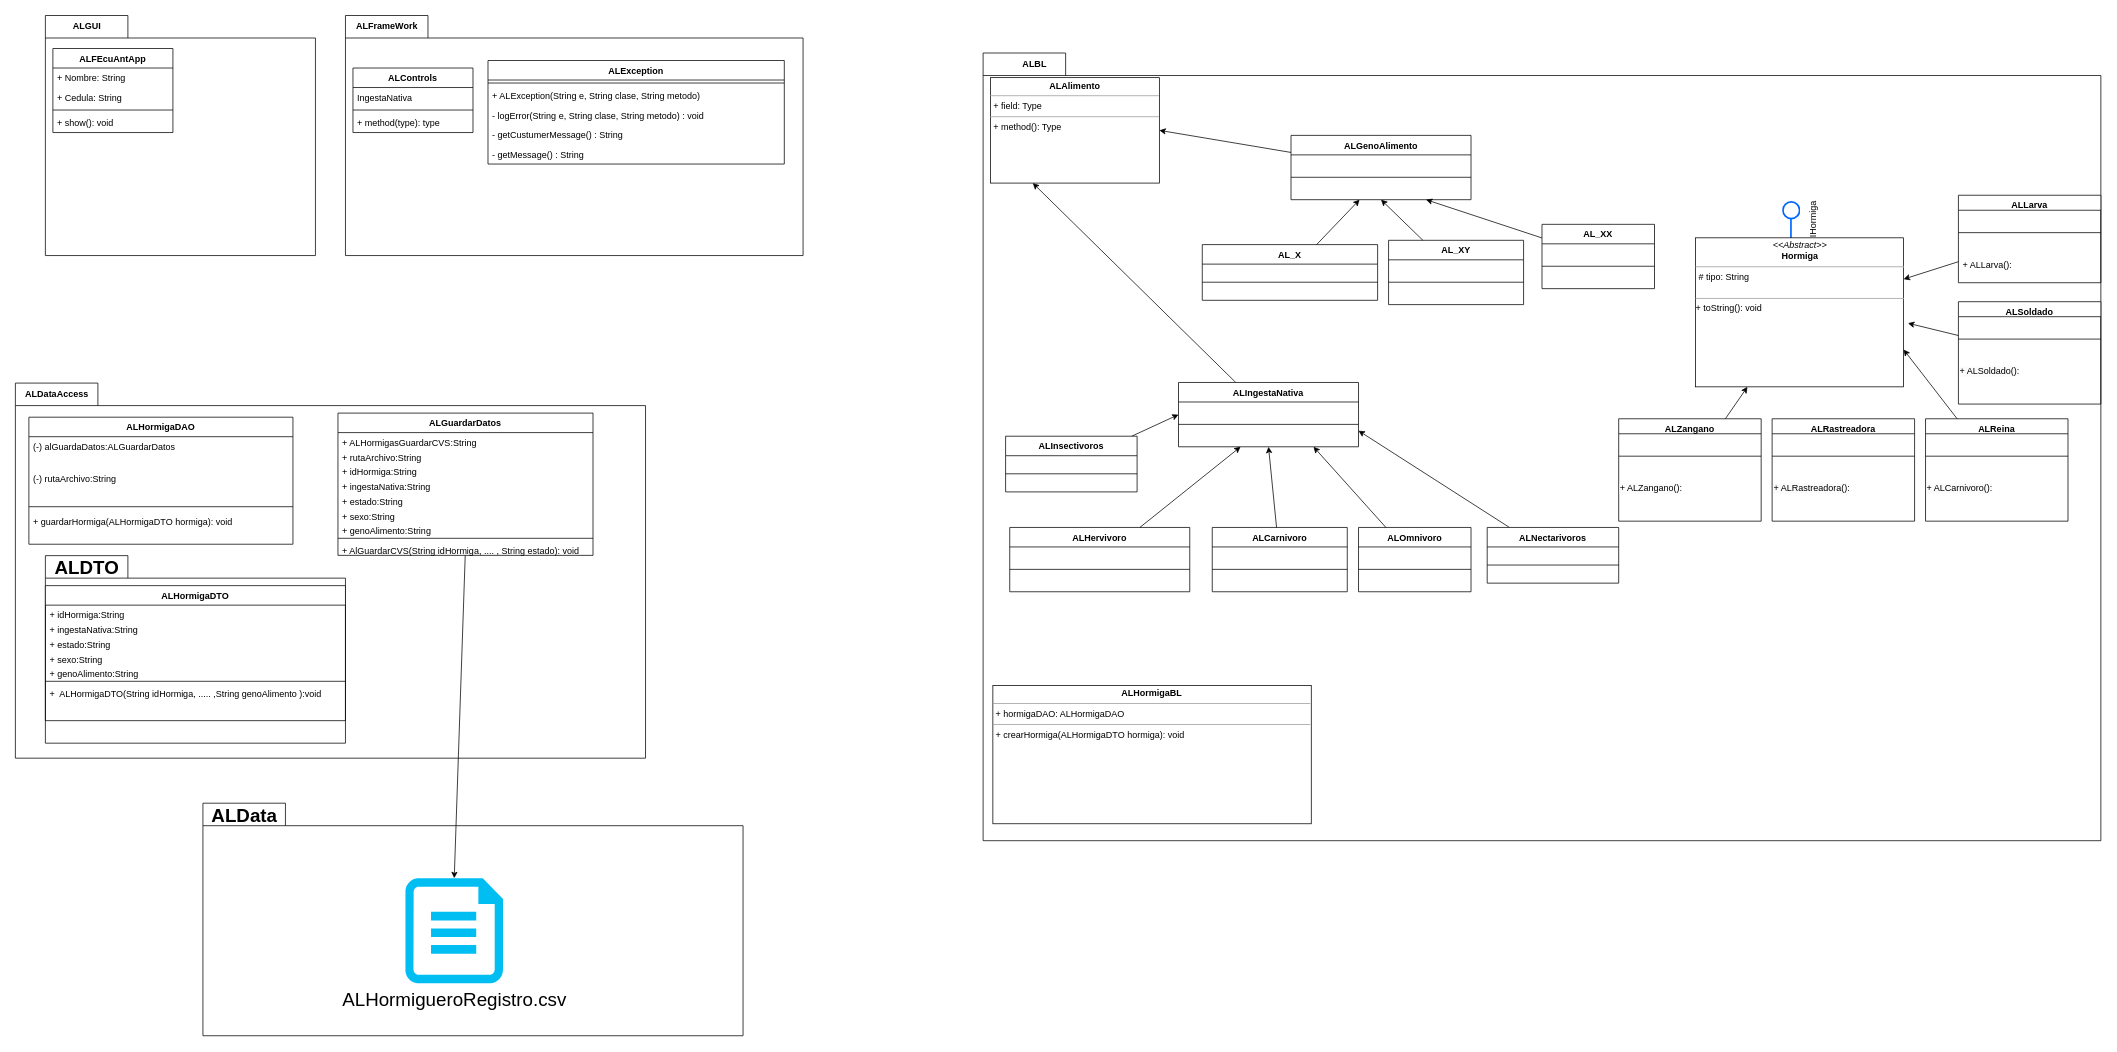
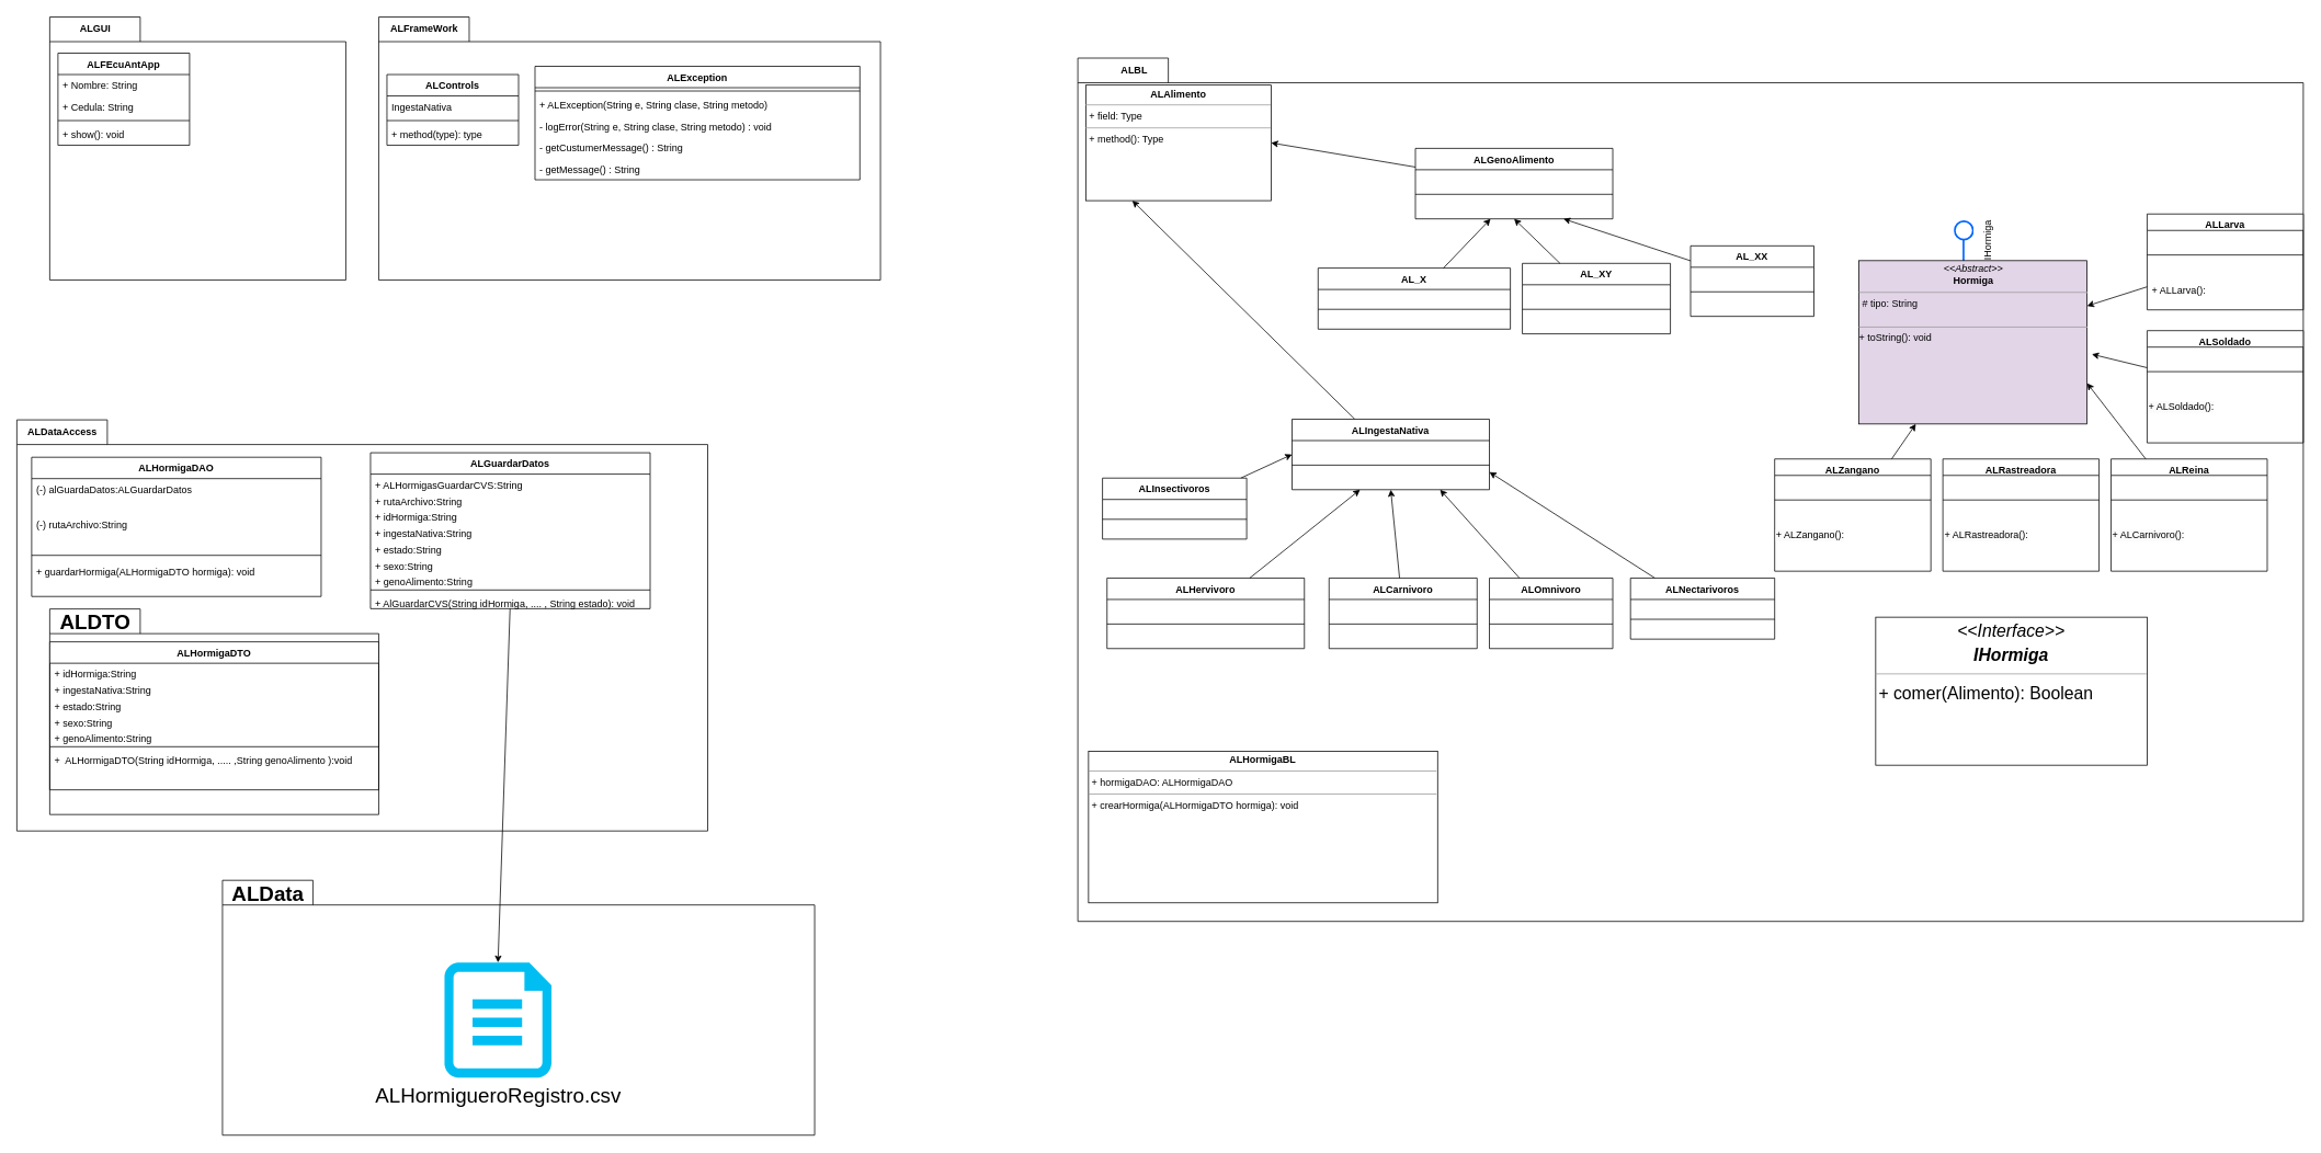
- <mxCell id="89" value="&lt;p style=&quot;margin:0px;margin-top:4px;text-align:center;&quot;&gt;&lt;i&gt;&amp;lt;&amp;lt;Abstract&amp;gt;&amp;gt;&lt;/i&gt;&lt;br&gt;&lt;b&gt;Hormiga&lt;/b&gt;&lt;/p&gt;&lt;hr size=&quot;1&quot;&gt;&lt;p style=&quot;margin:0px;margin-left:4px;&quot;&gt;# tipo: String&lt;br&gt;&lt;/p&gt;&lt;p style=&quot;margin:0px;margin-left:4px;&quot;&gt;&lt;br&gt;&lt;/p&gt;&lt;hr size=&quot;1&quot;&gt;+ toString(): void&lt;p style=&quot;margin:0px;margin-left:4px;&quot;&gt;&lt;br&gt;&lt;/p&gt;" style="verticalAlign=top;align=left;overflow=fill;fontSize=12;fontFamily=Helvetica;html=1;" parent="39" vertex="1"><mxGeometry x="949.51" y="246.353" width="277.549" height="198.649" as="geometry" /></mxCell>
+ <mxCell id="89" value="&lt;p style=&quot;margin:0px;margin-top:4px;text-align:center;&quot;&gt;&lt;i&gt;&amp;lt;&amp;lt;Abstract&amp;gt;&amp;gt;&lt;/i&gt;&lt;br&gt;&lt;b&gt;Hormiga&lt;/b&gt;&lt;/p&gt;&lt;hr size=&quot;1&quot;&gt;&lt;p style=&quot;margin:0px;margin-left:4px;&quot;&gt;# tipo: String&lt;br&gt;&lt;/p&gt;&lt;p style=&quot;margin:0px;margin-left:4px;&quot;&gt;&lt;br&gt;&lt;/p&gt;&lt;hr size=&quot;1&quot;&gt;+ toString(): void&lt;p style=&quot;margin:0px;margin-left:4px;&quot;&gt;&lt;br&gt;&lt;/p&gt;" style="verticalAlign=top;align=left;overflow=fill;fontSize=12;fontFamily=Helvetica;html=1;fillColor=#e1d5e7;" parent="39" vertex="1"><mxGeometry x="949.51" y="246.353" width="277.549" height="198.649" as="geometry" /></mxCell>
+ <mxCell id="94" value="&lt;p style=&quot;margin: 4px 0px 0px; text-align: center; font-size: 21px;&quot;&gt;&lt;font style=&quot;font-size: 21px;&quot;&gt;&lt;i style=&quot;&quot;&gt;&amp;lt;&amp;lt;Interface&amp;gt;&amp;gt;&lt;/i&gt;&lt;br&gt;&lt;/font&gt;&lt;/p&gt;&lt;p style=&quot;margin: 4px 0px 0px; text-align: center; font-size: 21px;&quot;&gt;&lt;i&gt;&lt;b&gt;&lt;font style=&quot;font-size: 21px;&quot;&gt;IHormiga&lt;/font&gt;&lt;/b&gt;&lt;/i&gt;&lt;/p&gt;&lt;hr style=&quot;font-size: 21px;&quot; size=&quot;1&quot;&gt;&lt;p style=&quot;margin: 0px 0px 0px 4px; font-size: 21px;&quot;&gt;&lt;font style=&quot;font-size: 21px;&quot;&gt;+ comer(Alimento): Boolean&lt;br&gt;&lt;/font&gt;&lt;br&gt;&lt;/p&gt;" style="verticalAlign=top;align=left;overflow=fill;fontSize=12;fontFamily=Helvetica;html=1;" parent="39" vertex="1"><mxGeometry x="970.1" y="680" width="330" height="180" as="geometry" /></mxCell>
